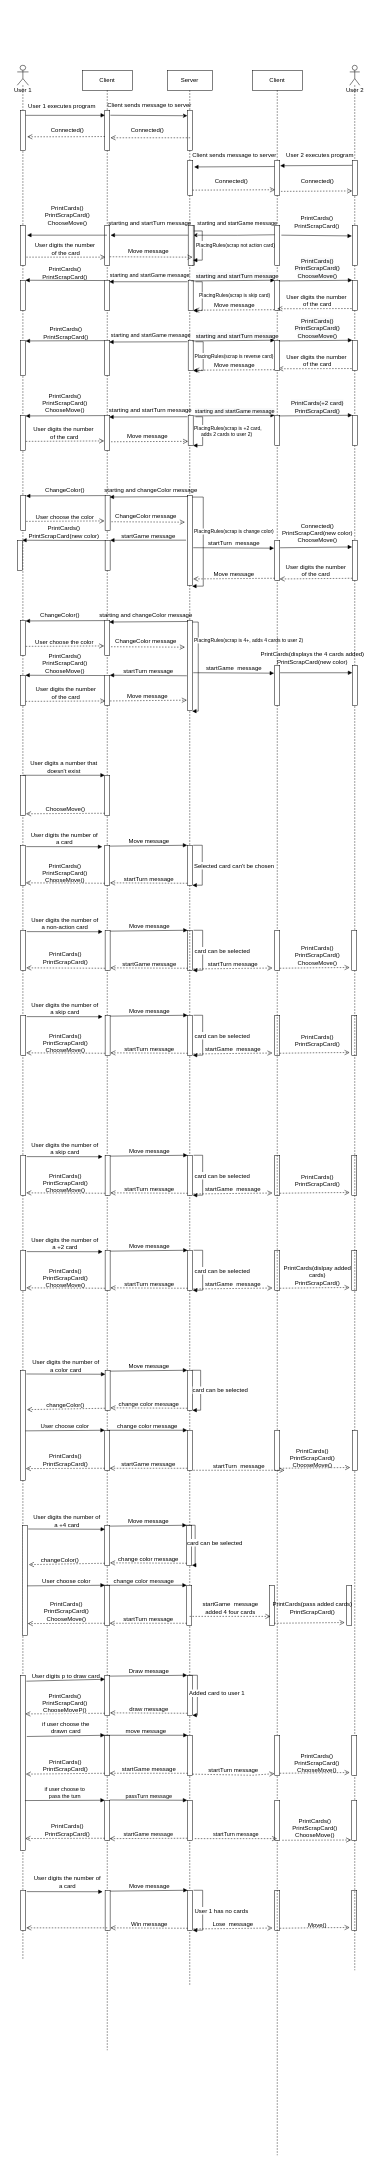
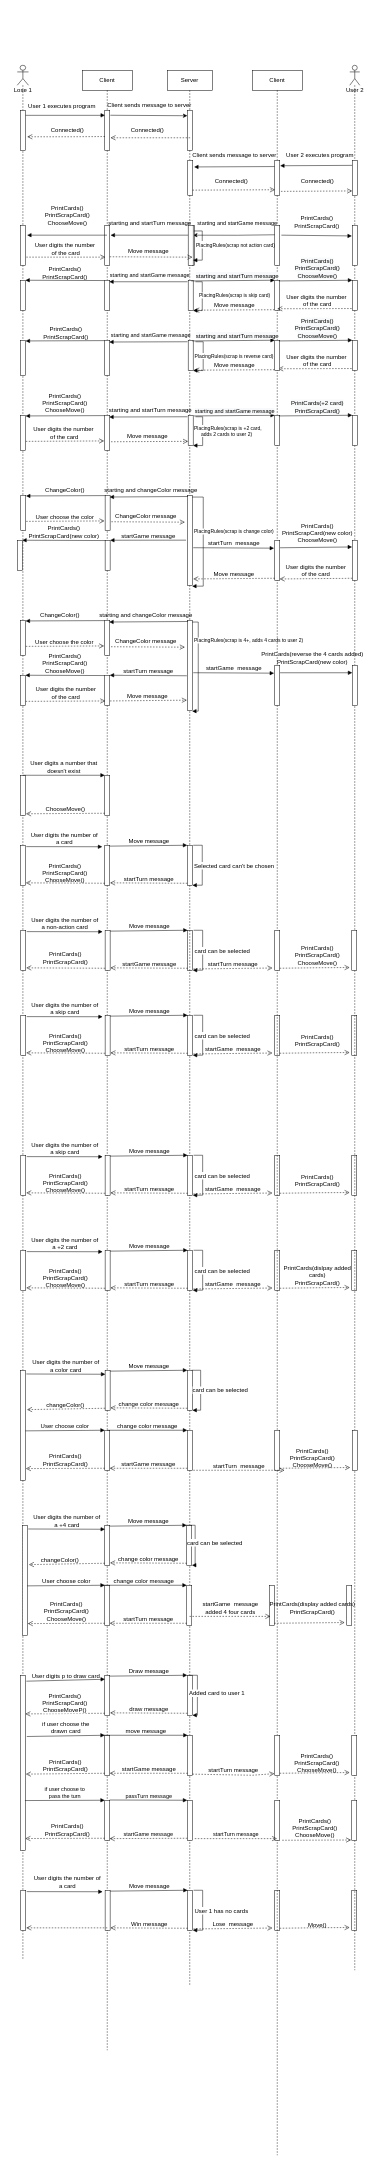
- <mxCell id="15" value="User 1" style="text;html=1;align=center;verticalAlign=middle;resizable=0;points=[];autosize=1;strokeColor=none;fillColor=none;" parent="12" vertex="1"><mxGeometry x="-13.75" y="40" width="50" height="20" as="geometry" /></mxCell>
+ <mxCell id="15" value="Lose 1" style="text;html=1;align=center;verticalAlign=middle;resizable=0;points=[];autosize=1;strokeColor=none;fillColor=none;" parent="12" vertex="1"><mxGeometry x="-13.75" y="40" width="50" height="20" as="geometry" /></mxCell>
- <mxCell id="226" value="Connected()&lt;br&gt;PrintScrapCard(new color)&lt;br&gt;ChooseMove()" style="text;html=1;align=center;verticalAlign=middle;resizable=0;points=[];autosize=1;strokeColor=none;fillColor=none;fontSize=12;" parent="1" vertex="1"><mxGeometry x="554" y="1040" width="160" height="50" as="geometry" /></mxCell>
+ <mxCell id="226" value="PrintCards()&lt;br&gt;PrintScrapCard(new color)&lt;br&gt;ChooseMove()" style="text;html=1;align=center;verticalAlign=middle;resizable=0;points=[];autosize=1;strokeColor=none;fillColor=none;fontSize=12;" parent="1" vertex="1"><mxGeometry x="554" y="1040" width="160" height="50" as="geometry" /></mxCell>
- <mxCell id="85" value="PrintCards(displays the 4 cards added)&lt;br&gt;PrintScrapCard(new color)" style="text;html=1;align=center;verticalAlign=middle;resizable=0;points=[];autosize=1;strokeColor=none;fillColor=none;fontSize=12;" parent="62" vertex="1"><mxGeometry x="180" y="1160" width="220" height="30" as="geometry" /></mxCell>
+ <mxCell id="85" value="PrintCards(reverse the 4 cards added)&lt;br&gt;PrintScrapCard(new color)" style="text;html=1;align=center;verticalAlign=middle;resizable=0;points=[];autosize=1;strokeColor=none;fillColor=none;fontSize=12;" parent="62" vertex="1"><mxGeometry x="180" y="1160" width="220" height="30" as="geometry" /></mxCell>
- <mxCell id="137" value="PrintCards(pass added cards)&lt;br&gt;PrintScrapCard()" style="text;html=1;align=center;verticalAlign=middle;resizable=0;points=[];autosize=1;strokeColor=none;fillColor=none;fontSize=12;" parent="62" vertex="1"><mxGeometry x="195" y="3060" width="190" height="30" as="geometry" /></mxCell>
+ <mxCell id="137" value="PrintCards(display added cards)&lt;br&gt;PrintScrapCard()" style="text;html=1;align=center;verticalAlign=middle;resizable=0;points=[];autosize=1;strokeColor=none;fillColor=none;fontSize=12;" parent="62" vertex="1"><mxGeometry x="195" y="3060" width="190" height="30" as="geometry" /></mxCell>
